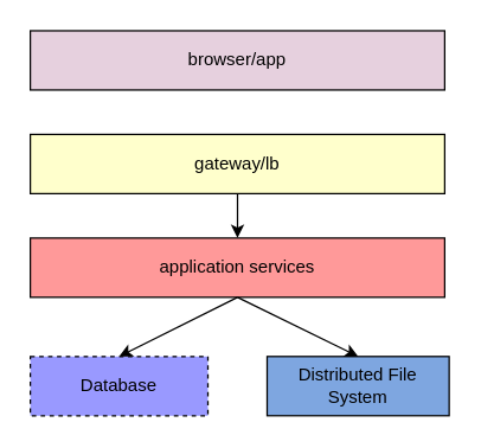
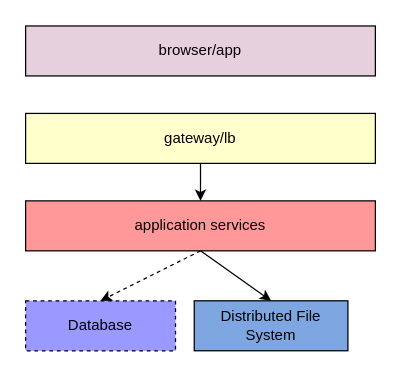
- <mxCell id="8" value="" style="endArrow=classic;html=1;exitX=0.5;exitY=1;exitDx=0;exitDy=0;entryX=0.5;entryY=0;entryDx=0;entryDy=0;" edge="1" parent="1" source="4" target="6"><mxGeometry width="50" height="50" relative="1" as="geometry"><mxPoint x="30" y="440" as="sourcePoint" /><mxPoint x="80" y="390" as="targetPoint" /></mxGeometry></mxCell>
+ <mxCell id="8" value="" style="endArrow=classic;html=1;exitX=0.5;exitY=1;exitDx=0;exitDy=0;entryX=0.5;entryY=0;entryDx=0;entryDy=0;dashed=1;" edge="1" parent="1" source="4" target="6"><mxGeometry width="50" height="50" relative="1" as="geometry"><mxPoint x="30" y="440" as="sourcePoint" /><mxPoint x="80" y="390" as="targetPoint" /></mxGeometry></mxCell>
- <mxCell id="7" value="Distributed File System" style="rounded=0;whiteSpace=wrap;html=1;fillColor=#7EA6E0;" vertex="1" parent="1"><mxGeometry x="180" y="240" width="123" height="40" as="geometry" /></mxCell>
+ <mxCell id="7" value="Distributed File System" style="rounded=0;whiteSpace=wrap;html=1;fillColor=#7EA6E0;" vertex="1" parent="1"><mxGeometry x="155" y="240" width="123" height="40" as="geometry" /></mxCell>
